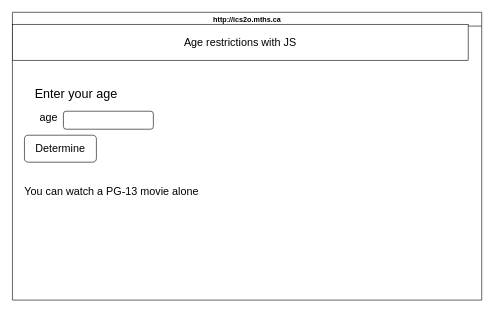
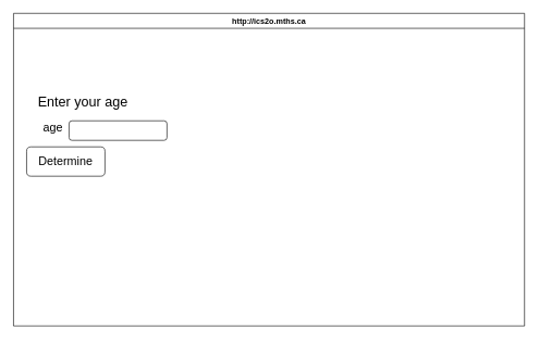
- <mxCell id="3" value="&lt;span style=&quot;font-size: 18px;&quot;&gt;Age restrictions with JS&lt;/span&gt;" style="rounded=0;whiteSpace=wrap;html=1;" vertex="1" parent="2"><mxGeometry y="20" width="760" height="60" as="geometry" /></mxCell>
- <mxCell id="8" value="You can watch a PG-13 movie alone" style="text;html=1;align=center;verticalAlign=middle;resizable=0;points=[];autosize=1;strokeColor=none;fillColor=none;fontSize=18;" vertex="1" parent="2"><mxGeometry x="10" y="280" width="310" height="40" as="geometry" /></mxCell>
